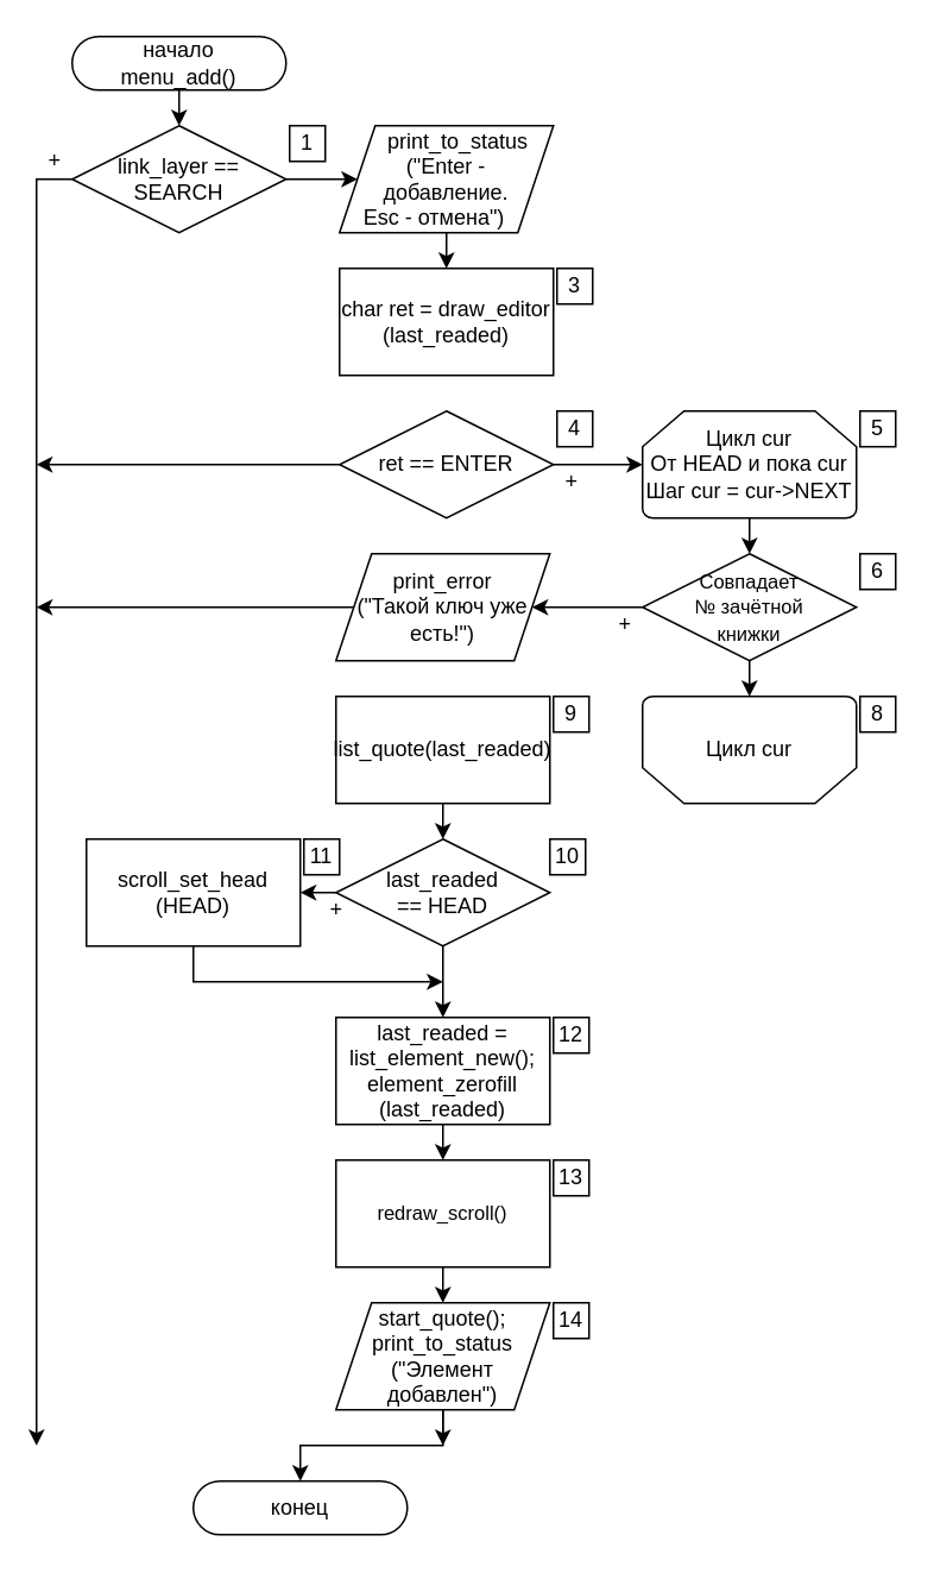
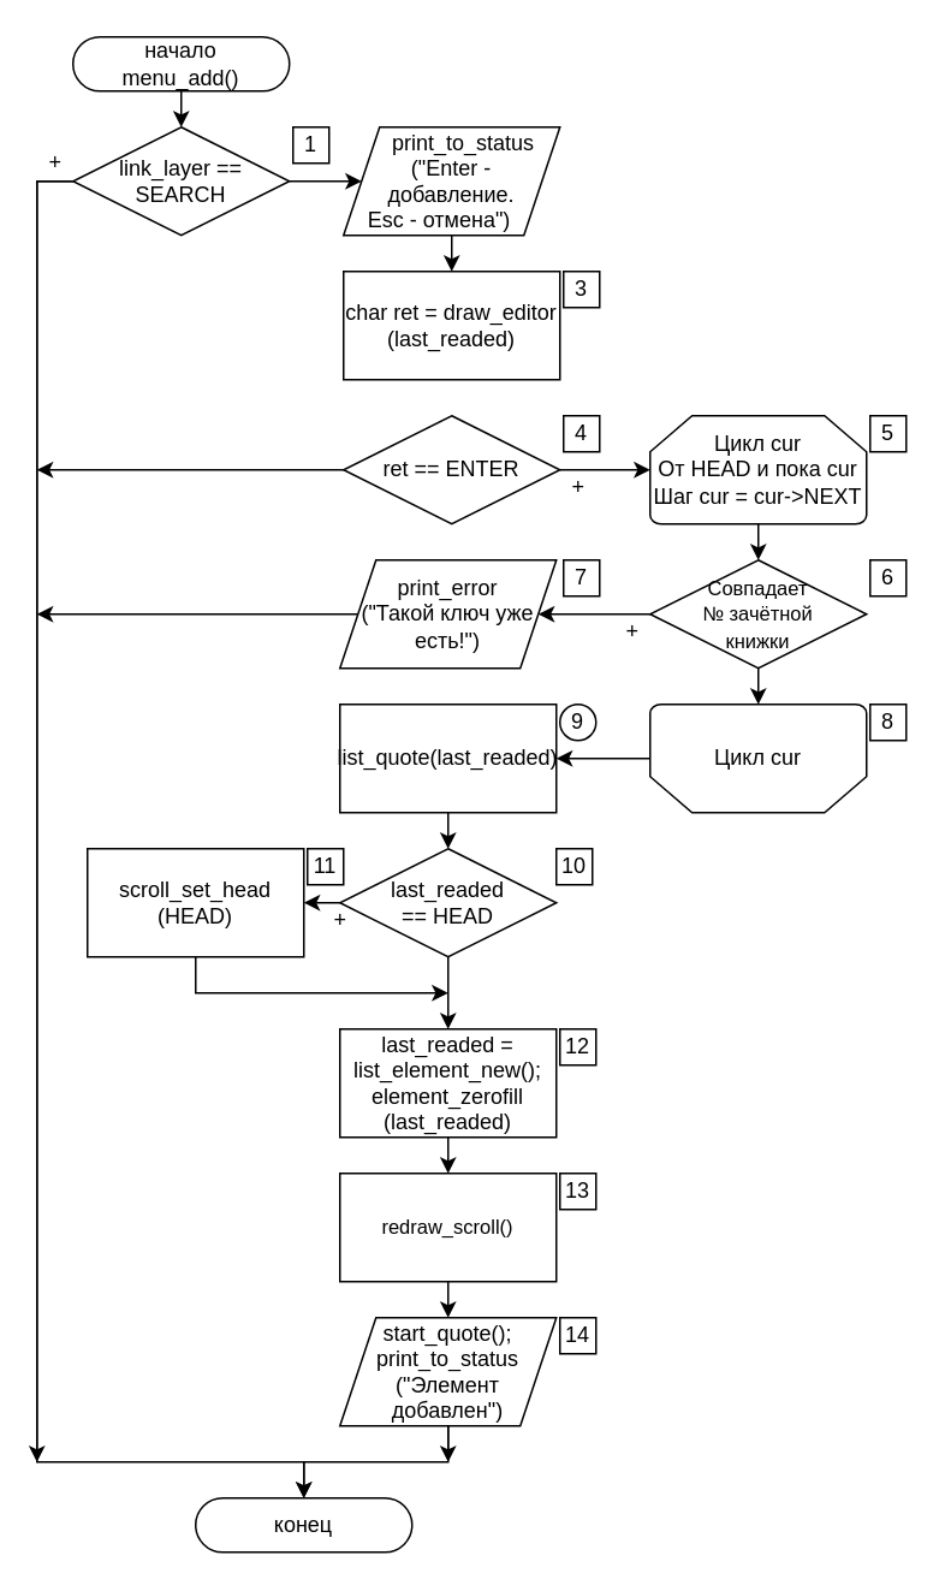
+ <mxCell id="55" value="7" style="whiteSpace=wrap;html=1;aspect=fixed;" parent="1" vertex="1"><mxGeometry x="312" y="310" width="20" height="20" as="geometry" /></mxCell>
- <mxCell id="49" value="9" style="whiteSpace=wrap;html=1;aspect=fixed;" parent="1" vertex="1"><mxGeometry x="310" y="390" width="20" height="20" as="geometry" /></mxCell>
+ <mxCell id="49" value="9" style="ellipse;whiteSpace=wrap;html=1;aspect=fixed;" parent="1" vertex="1"><mxGeometry x="310" y="390" width="20" height="20" as="geometry" /></mxCell>
+ <mxCell id="22" style="edgeStyle=orthogonalEdgeStyle;rounded=0;orthogonalLoop=1;jettySize=auto;html=1;exitX=0;exitY=0.5;exitDx=0;exitDy=0;entryX=1;entryY=0.5;entryDx=0;entryDy=0;exitPerimeter=0;" parent="1" source="15" target="12" edge="1"><mxGeometry relative="1" as="geometry" /></mxCell>
+ <mxCell id="25" style="edgeStyle=orthogonalEdgeStyle;rounded=0;orthogonalLoop=1;jettySize=auto;html=1;exitX=0;exitY=0.5;exitDx=0;exitDy=0;entryX=0.5;entryY=0;entryDx=0;entryDy=0;" parent="1" source="28" edge="1" target="3"><mxGeometry relative="1" as="geometry"><mxPoint x="-50" y="1130" as="targetPoint" /><Array as="points"><mxPoint y="100" x="20" /><mxPoint y="810" x="20" /><mxPoint x="168" y="810" /></Array></mxGeometry></mxCell>
